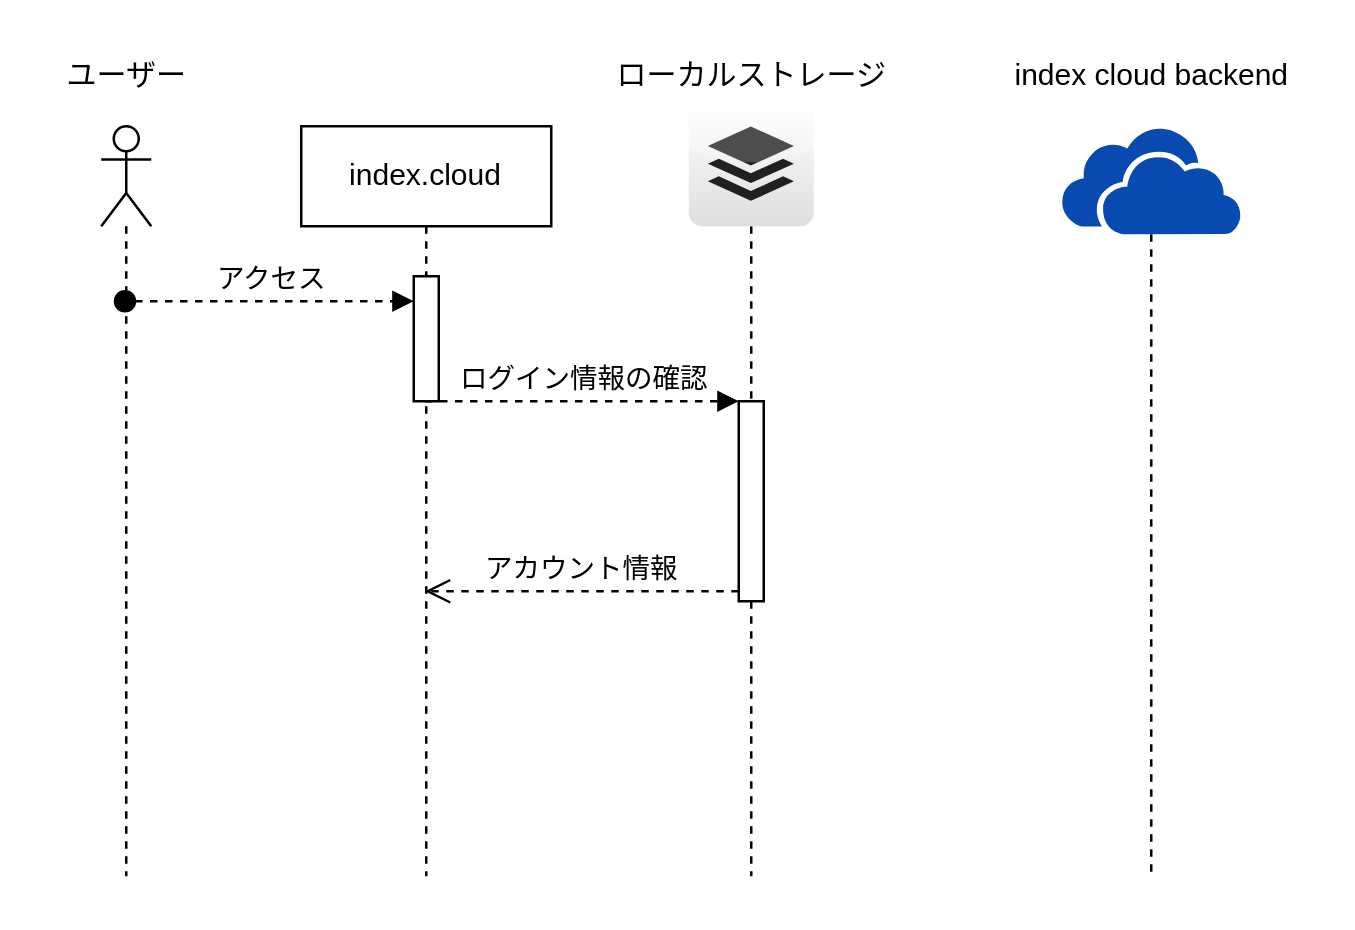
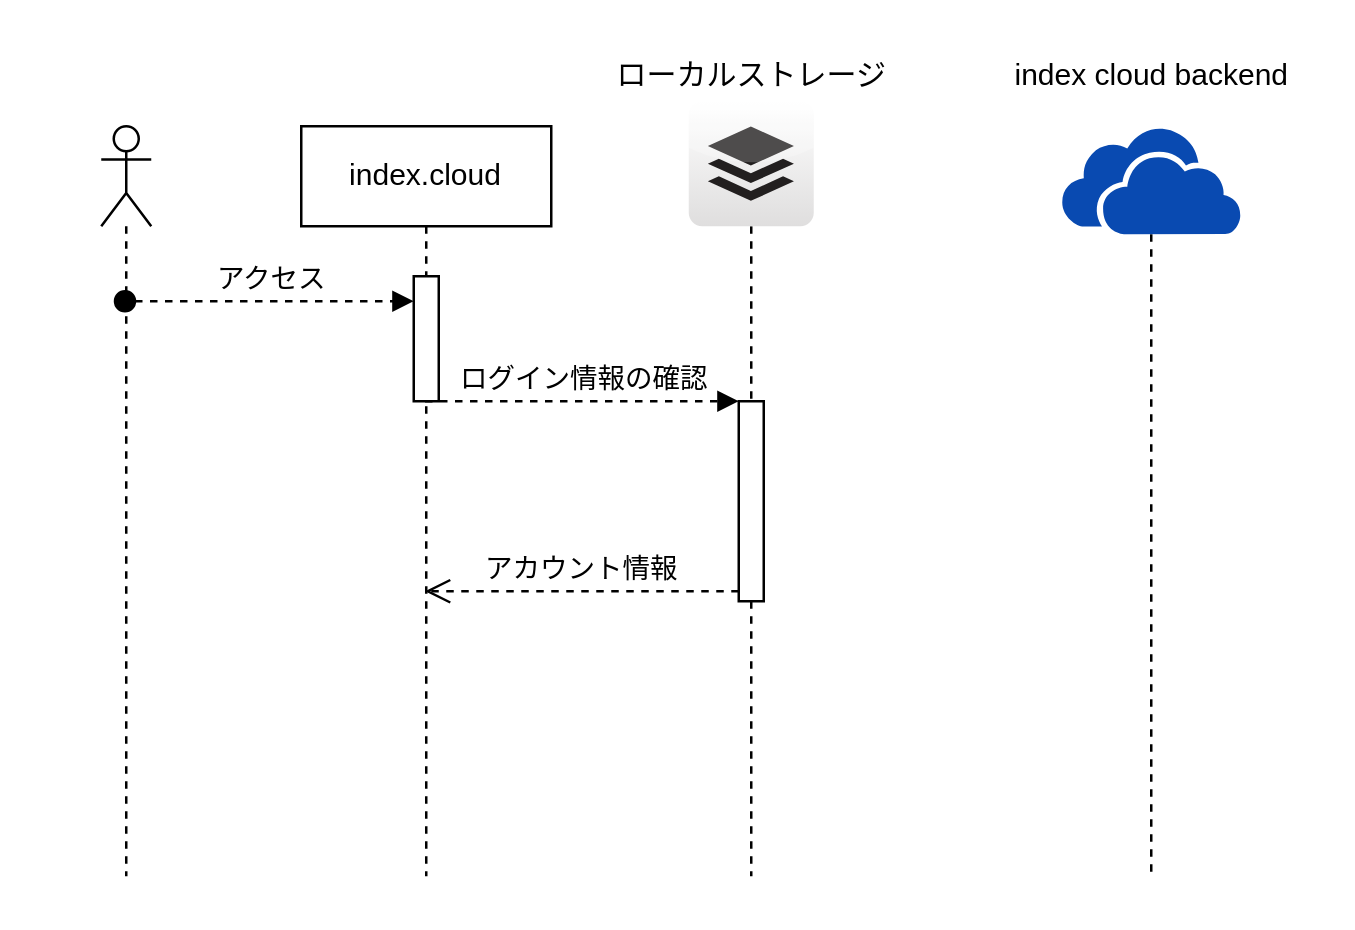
- <mxCell id="8" value="ユーザー" style="text;html=1;align=center;verticalAlign=middle;resizable=0;points=[];autosize=1;strokeColor=none;" parent="6" vertex="1"><mxGeometry width="60" height="20" as="geometry" /></mxCell>
